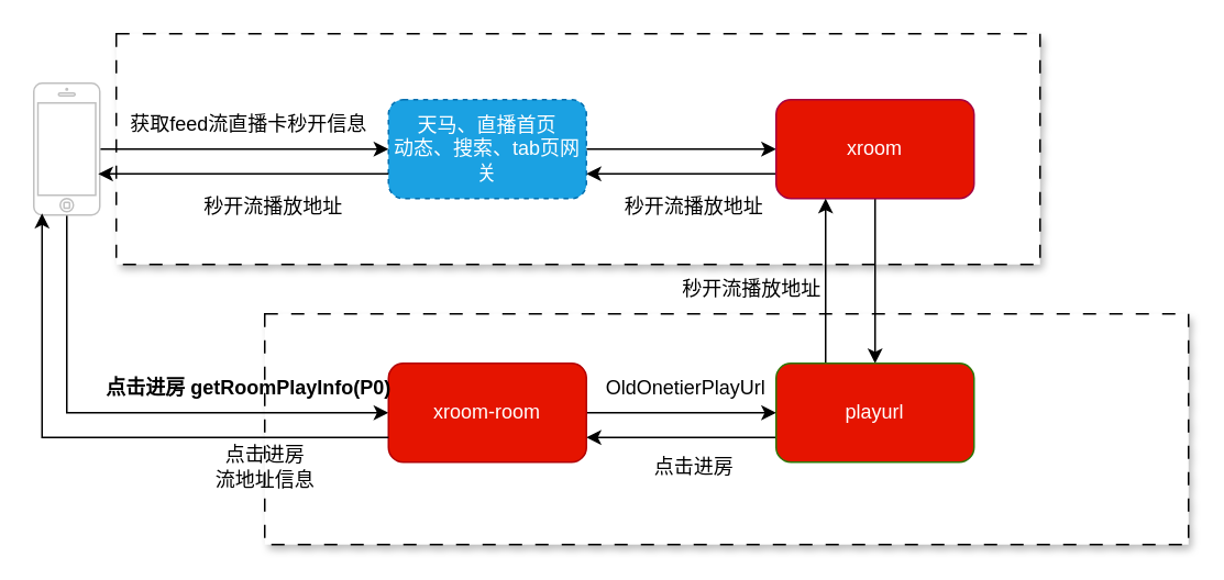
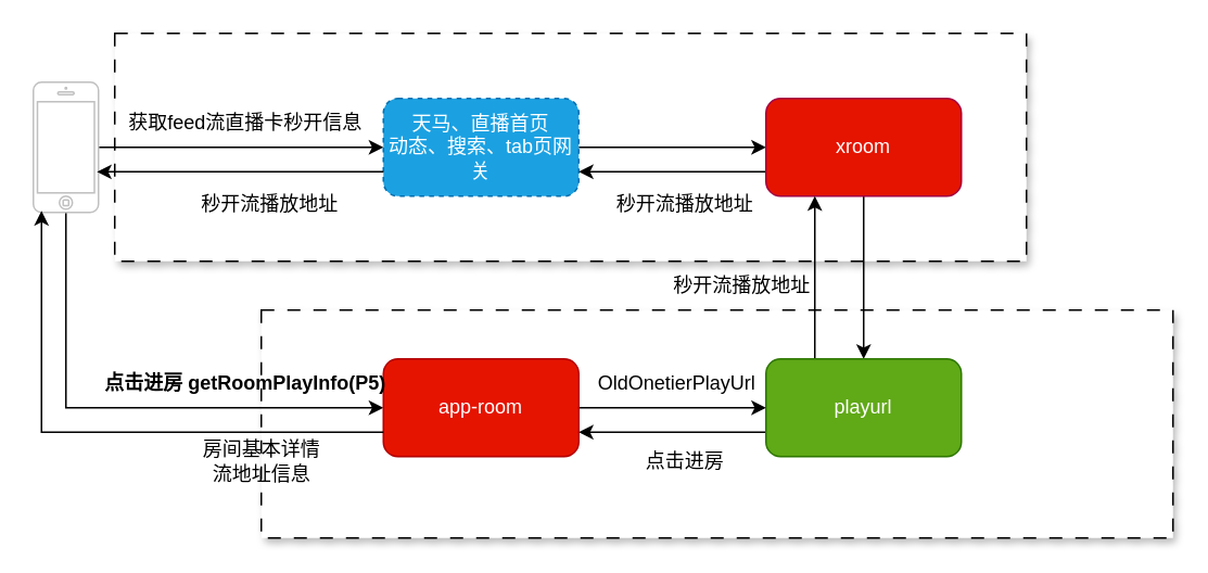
- <mxCell id="22" value="&lt;b&gt;点击进房 getRoomPlayInfo(P0)&lt;/b&gt;" style="text;html=1;align=center;verticalAlign=middle;resizable=0;points=[];autosize=1;strokeColor=none;fillColor=none;" vertex="1" parent="1"><mxGeometry x="50" y="220" width="200" height="30" as="geometry" /></mxCell>
+ <mxCell id="22" value="&lt;b&gt;点击进房 getRoomPlayInfo(P5)&lt;/b&gt;" style="text;html=1;align=center;verticalAlign=middle;resizable=0;points=[];autosize=1;strokeColor=none;fillColor=none;" vertex="1" parent="1"><mxGeometry x="50" y="220" width="200" height="30" as="geometry" /></mxCell>
- <mxCell id="18" value="xroom-room" style="rounded=1;whiteSpace=wrap;html=1;fillColor=#e51400;fontColor=#ffffff;strokeColor=#B20000;" vertex="1" parent="1"><mxGeometry x="235" y="220" width="120" height="60" as="geometry" /></mxCell>
+ <mxCell id="18" value="app-room" style="rounded=1;whiteSpace=wrap;html=1;fillColor=#e51400;fontColor=#ffffff;strokeColor=#B20000;" vertex="1" parent="1"><mxGeometry x="235" y="220" width="120" height="60" as="geometry" /></mxCell>
- <mxCell id="14" value="playurl" style="rounded=1;whiteSpace=wrap;html=1;fillColor=#e51400;fontColor=#ffffff;strokeColor=#2D7600;" vertex="1" parent="1"><mxGeometry x="470" y="220" width="120" height="60" as="geometry" /></mxCell>
+ <mxCell id="14" value="playurl" style="rounded=1;whiteSpace=wrap;html=1;fillColor=#60a917;fontColor=#ffffff;strokeColor=#2D7600;" vertex="1" parent="1"><mxGeometry x="470" y="220" width="120" height="60" as="geometry" /></mxCell>
- <mxCell id="24" value="点击进房&lt;div&gt;流地址信息&lt;/div&gt;" style="text;html=1;align=center;verticalAlign=middle;resizable=0;points=[];autosize=1;strokeColor=none;fillColor=none;" vertex="1" parent="1"><mxGeometry x="110" y="263" width="100" height="40" as="geometry" /></mxCell>
+ <mxCell id="24" value="房间基本详情&lt;div&gt;流地址信息&lt;/div&gt;" style="text;html=1;align=center;verticalAlign=middle;resizable=0;points=[];autosize=1;strokeColor=none;fillColor=none;" vertex="1" parent="1"><mxGeometry x="110" y="263" width="100" height="40" as="geometry" /></mxCell>
